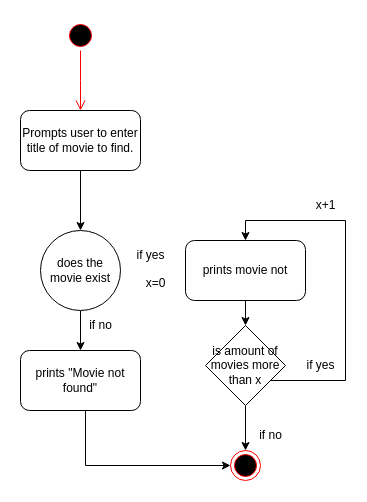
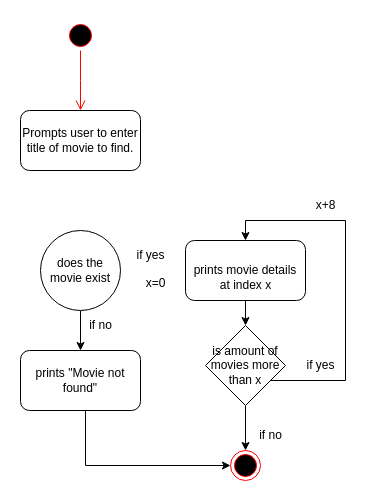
- <mxCell id="4" value="" style="edgeStyle=orthogonalEdgeStyle;rounded=0;orthogonalLoop=1;jettySize=auto;html=1;" edge="1" parent="1" source="5" target="7"><mxGeometry relative="1" as="geometry" /></mxCell>
- <mxCell id="21" value="x+1" style="text;html=1;align=center;verticalAlign=middle;resizable=0;points=[];autosize=1;strokeColor=none;fillColor=none;" vertex="1" parent="1"><mxGeometry x="305" y="190" width="40" height="30" as="geometry" /></mxCell>
+ <mxCell id="21" value="x+8" style="text;html=1;align=center;verticalAlign=middle;resizable=0;points=[];autosize=1;strokeColor=none;fillColor=none;" vertex="1" parent="1"><mxGeometry x="305" y="190" width="40" height="30" as="geometry" /></mxCell>
- <mxCell id="9" value="prints movie not" style="rounded=1;whiteSpace=wrap;html=1;" vertex="1" parent="1"><mxGeometry x="185" y="240" width="120" height="60" as="geometry" /></mxCell>
+ <mxCell id="9" value="prints movie details" style="rounded=1;whiteSpace=wrap;html=1;" vertex="1" parent="1"><mxGeometry x="185" y="240" width="120" height="60" as="geometry" /></mxCell>
+ <mxCell id="20" value="at index x" style="text;html=1;align=center;verticalAlign=middle;resizable=0;points=[];autosize=1;strokeColor=none;fillColor=none;" vertex="1" parent="1"><mxGeometry x="210" y="270" width="70" height="30" as="geometry" /></mxCell>
